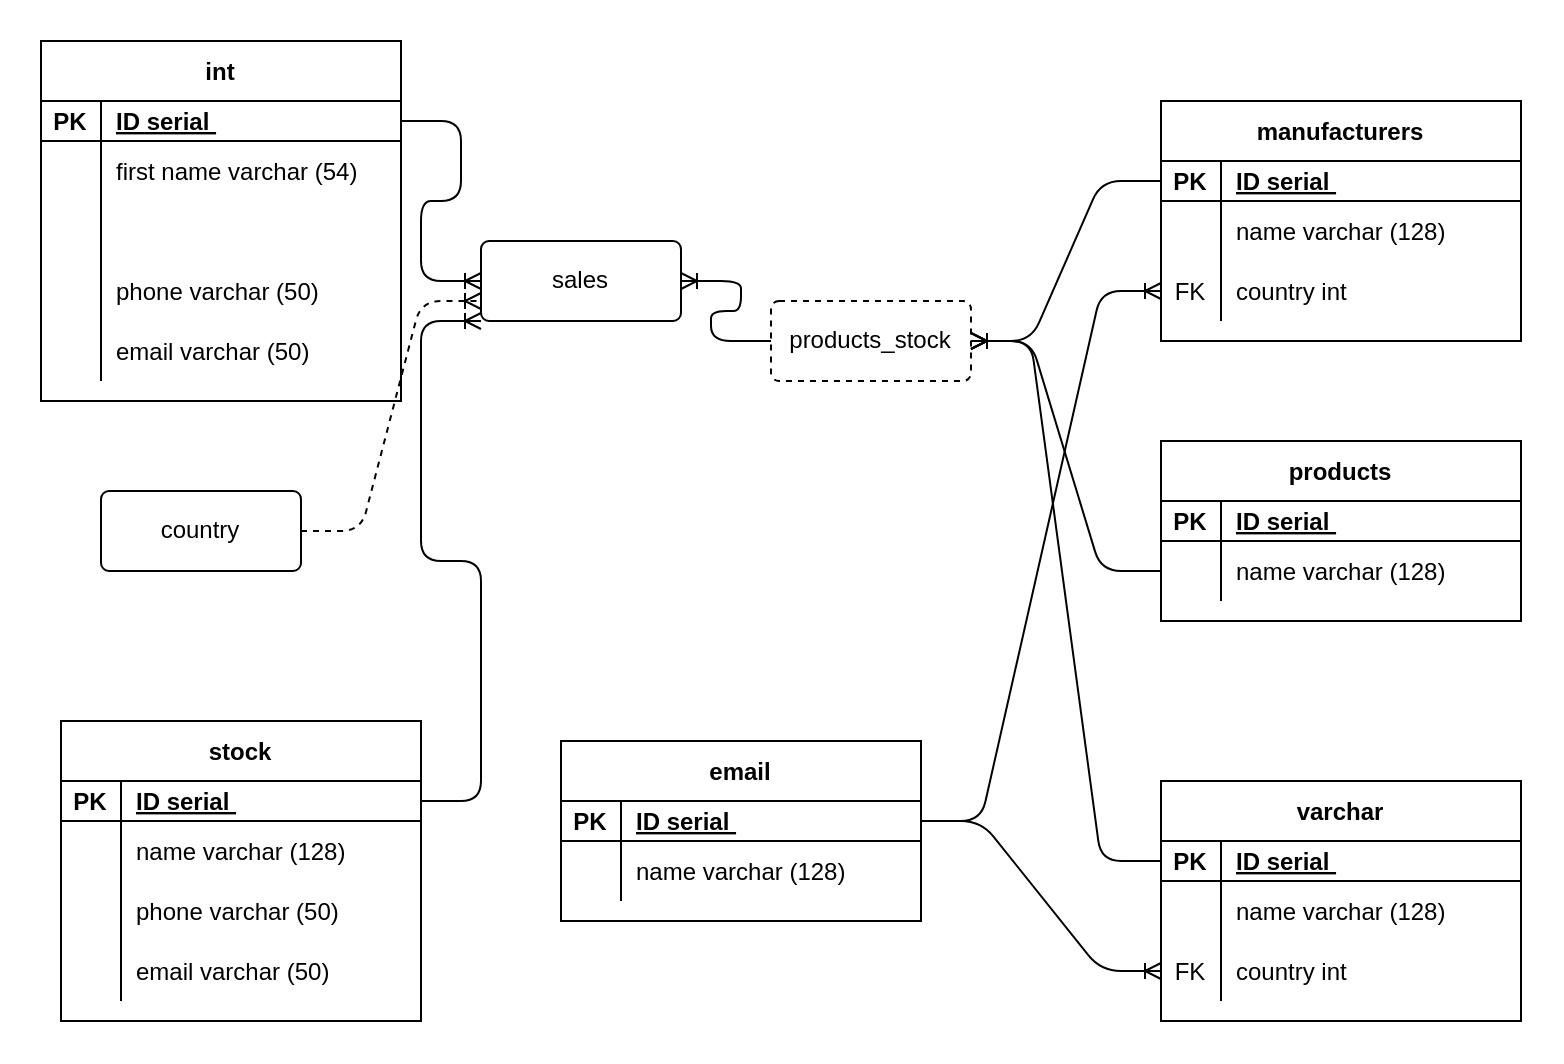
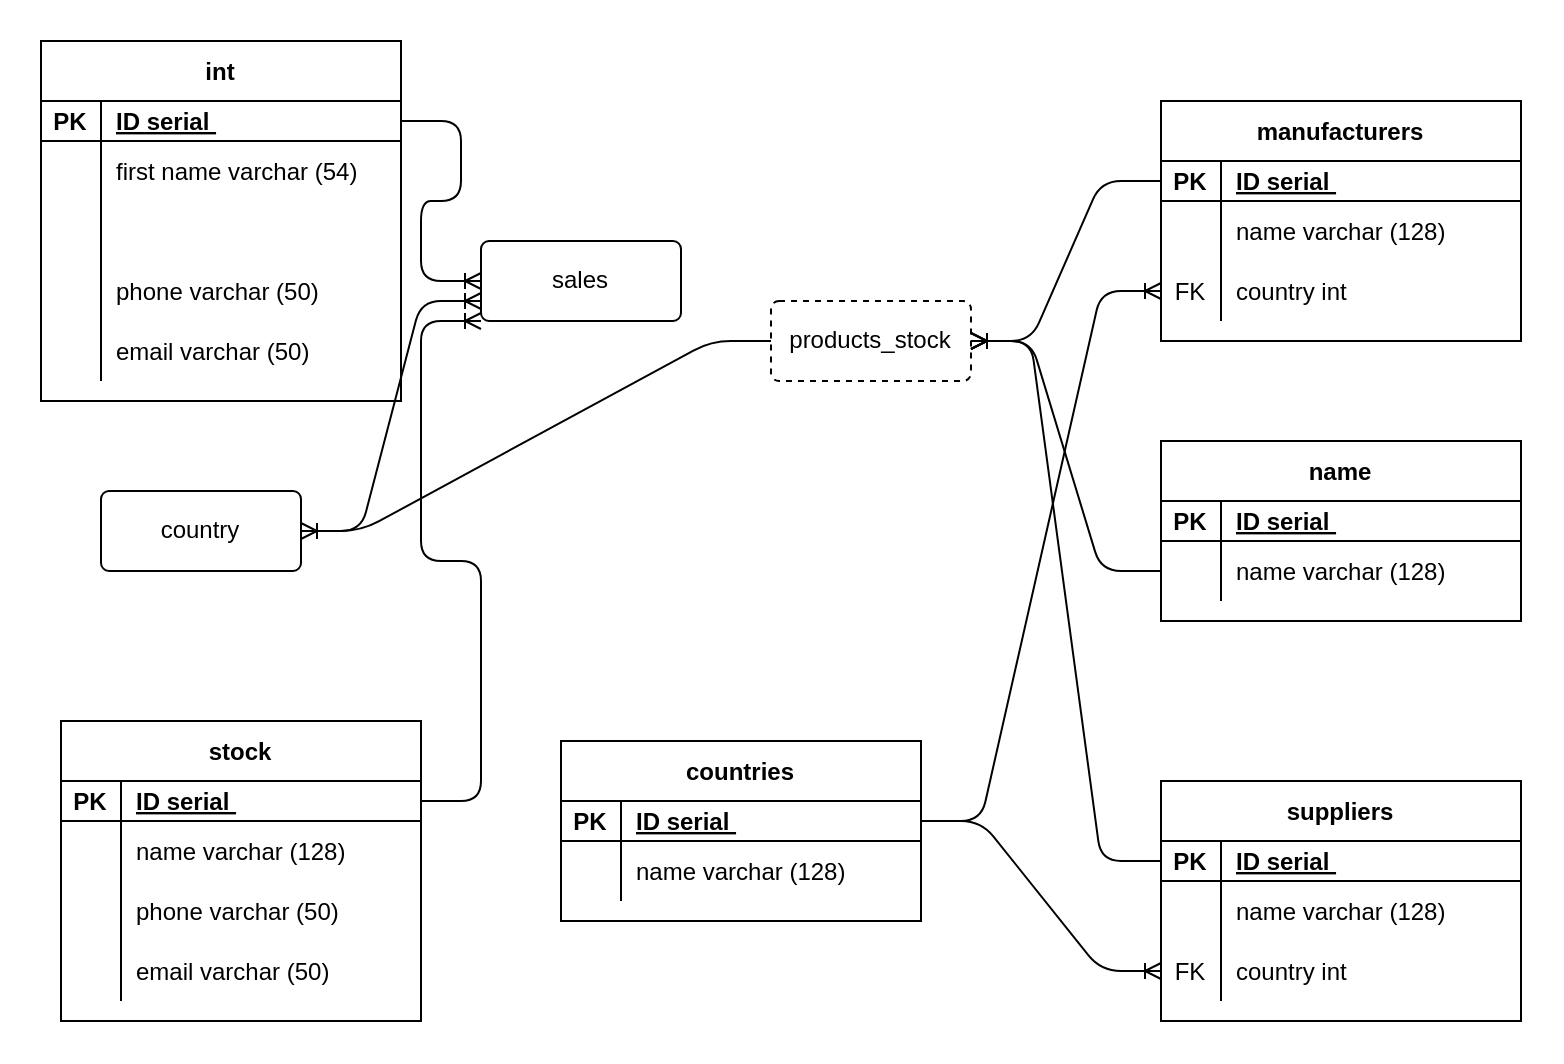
- <mxCell id="5" value="" style="edgeStyle=entityRelationEdgeStyle;fontSize=12;html=1;endArrow=ERoneToMany;" parent="1" source="2" target="4" edge="1"><mxGeometry width="100" height="100" relative="1" as="geometry"><mxPoint x="300" y="170" as="sourcePoint" /><mxPoint x="370" y="220" as="targetPoint" /></mxGeometry></mxCell>
+ <mxCell id="5" value="" style="edgeStyle=entityRelationEdgeStyle;fontSize=12;html=1;endArrow=ERoneToMany;" parent="1" source="2" target="3" edge="1"><mxGeometry width="100" height="100" relative="1" as="geometry"><mxPoint x="300" y="170" as="sourcePoint" /><mxPoint x="370" y="220" as="targetPoint" /></mxGeometry></mxCell>
- <mxCell id="7" value="" style="edgeStyle=entityRelationEdgeStyle;fontSize=12;html=1;endArrow=ERoneToMany;exitX=1;exitY=0.5;exitDx=0;exitDy=0;entryX=0;entryY=0.75;entryDx=0;entryDy=0;dashed=1;" parent="1" source="3" target="4" edge="1"><mxGeometry width="100" height="100" relative="1" as="geometry"><mxPoint x="270" y="320" as="sourcePoint" /><mxPoint x="370" y="220" as="targetPoint" /></mxGeometry></mxCell>
+ <mxCell id="7" value="" style="edgeStyle=entityRelationEdgeStyle;fontSize=12;html=1;endArrow=ERoneToMany;exitX=1;exitY=0.5;exitDx=0;exitDy=0;entryX=0;entryY=0.75;entryDx=0;entryDy=0;" parent="1" source="3" target="4" edge="1"><mxGeometry width="100" height="100" relative="1" as="geometry"><mxPoint x="270" y="320" as="sourcePoint" /><mxPoint x="370" y="220" as="targetPoint" /></mxGeometry></mxCell>
- <mxCell id="22" value="products" style="shape=table;startSize=30;container=1;collapsible=1;childLayout=tableLayout;fixedRows=1;rowLines=0;fontStyle=1;align=center;resizeLast=1;" vertex="1" parent="1"><mxGeometry x="580" y="220" width="180" height="90" as="geometry" /></mxCell>
+ <mxCell id="22" value="name" style="shape=table;startSize=30;container=1;collapsible=1;childLayout=tableLayout;fixedRows=1;rowLines=0;fontStyle=1;align=center;resizeLast=1;" vertex="1" parent="1"><mxGeometry x="580" y="220" width="180" height="90" as="geometry" /></mxCell>
- <mxCell id="40" value="email" style="shape=table;startSize=30;container=1;collapsible=1;childLayout=tableLayout;fixedRows=1;rowLines=0;fontStyle=1;align=center;resizeLast=1;" vertex="1" parent="1"><mxGeometry x="280" y="370" width="180" height="90" as="geometry" /></mxCell>
+ <mxCell id="40" value="countries" style="shape=table;startSize=30;container=1;collapsible=1;childLayout=tableLayout;fixedRows=1;rowLines=0;fontStyle=1;align=center;resizeLast=1;" vertex="1" parent="1"><mxGeometry x="280" y="370" width="180" height="90" as="geometry" /></mxCell>
- <mxCell id="12" value="varchar" style="shape=table;startSize=30;container=1;collapsible=1;childLayout=tableLayout;fixedRows=1;rowLines=0;fontStyle=1;align=center;resizeLast=1;" vertex="1" parent="1"><mxGeometry x="580" y="390" width="180" height="120" as="geometry" /></mxCell>
+ <mxCell id="12" value="suppliers" style="shape=table;startSize=30;container=1;collapsible=1;childLayout=tableLayout;fixedRows=1;rowLines=0;fontStyle=1;align=center;resizeLast=1;" vertex="1" parent="1"><mxGeometry x="580" y="390" width="180" height="120" as="geometry" /></mxCell>
